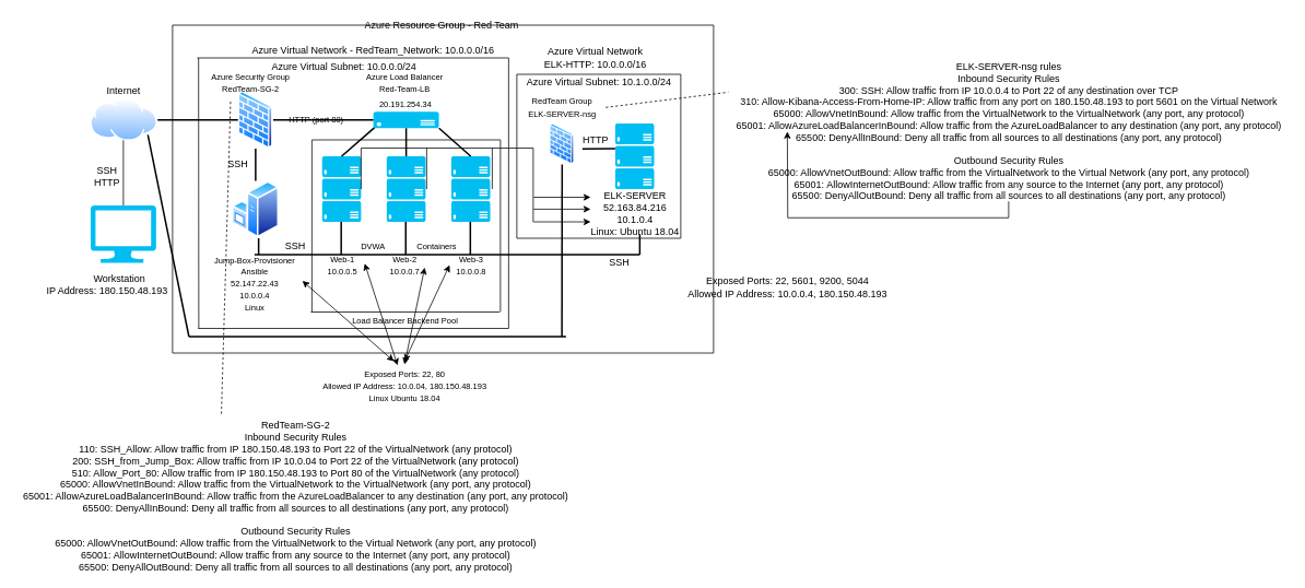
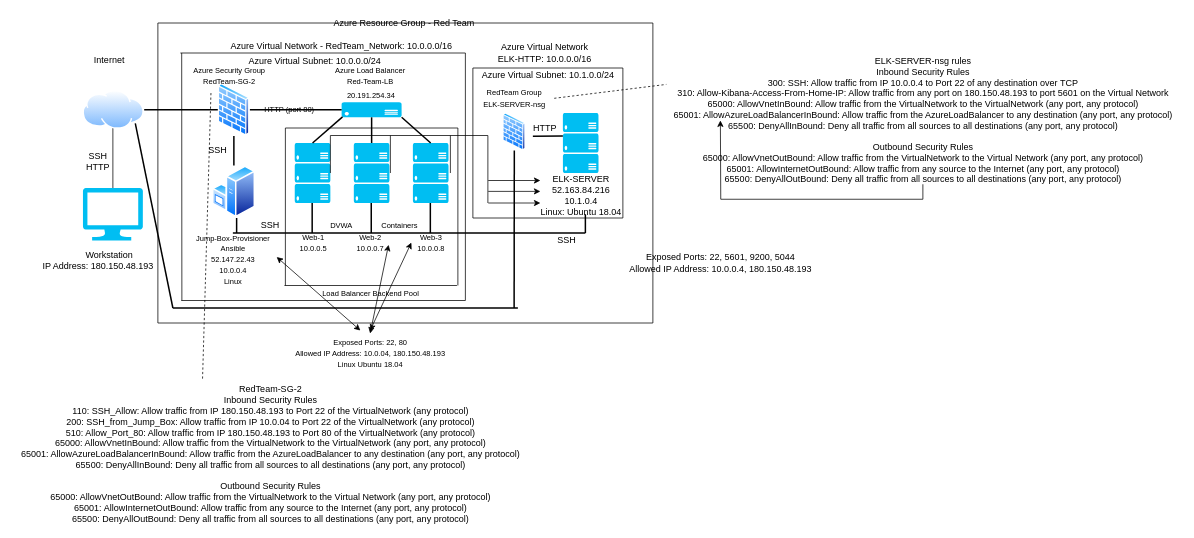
- <mxCell id="6" value="Internet" style="text;html=1;align=center;verticalAlign=middle;resizable=0;points=[];autosize=1;" parent="1" vertex="1"><mxGeometry x="120" y="100" width="60" height="20" as="geometry" /></mxCell>
+ <mxCell id="6" value="Internet" style="text;html=1;align=center;verticalAlign=middle;resizable=0;points=[];autosize=1;" parent="1" vertex="1"><mxGeometry x="115" y="70" width="60" height="20" as="geometry" /></mxCell>
- <mxCell id="86" value="" style="endArrow=classic;startArrow=classic;html=1;exitX=1.039;exitY=0.316;exitDx=0;exitDy=0;exitPerimeter=0;" parent="1" source="39" target="84" edge="1"><mxGeometry width="50" height="50" relative="1" as="geometry"><mxPoint x="378.41" y="352.41" as="sourcePoint" /><mxPoint x="390.35" y="372.4" as="targetPoint" /></mxGeometry></mxCell>
